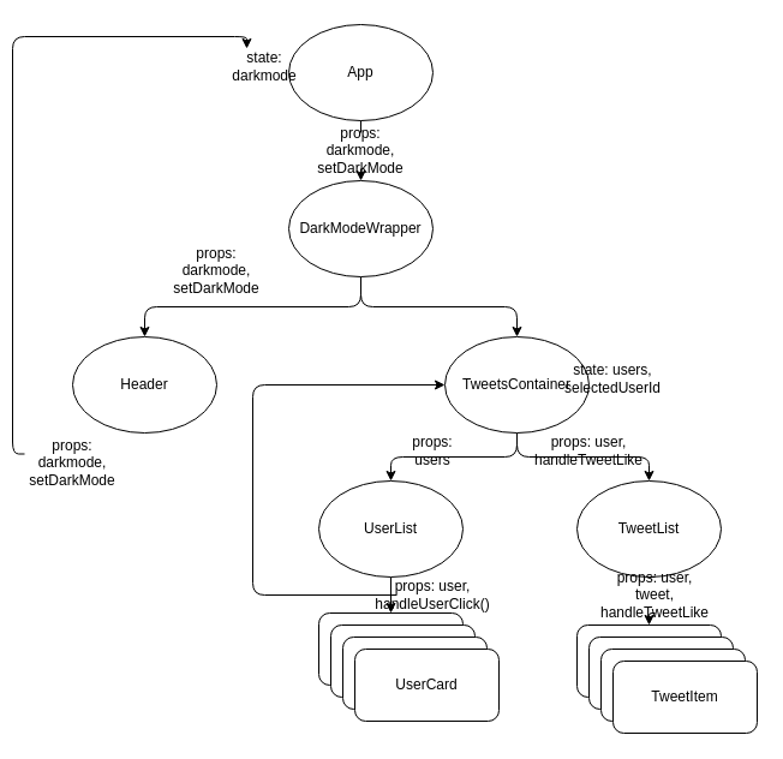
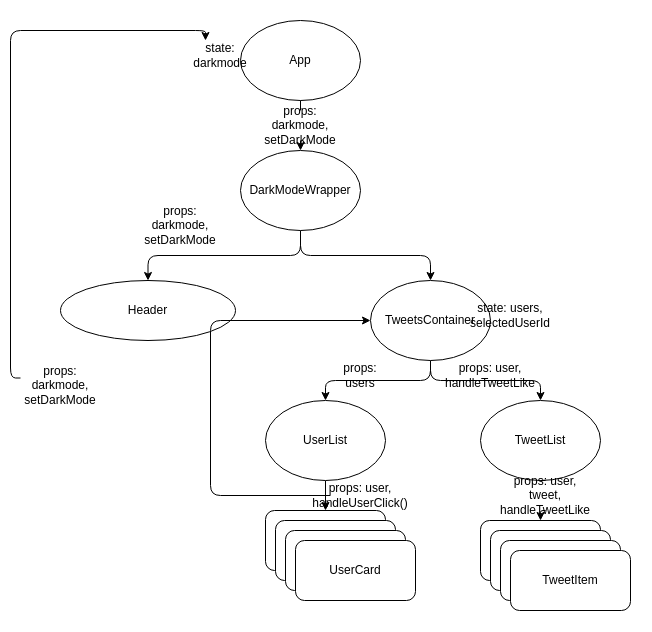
- <mxCell id="7" value="Header" style="ellipse;whiteSpace=wrap;html=1;" parent="1" vertex="1"><mxGeometry x="60" y="280" width="120" height="80" as="geometry" /></mxCell>
+ <mxCell id="7" value="Header" style="ellipse;whiteSpace=wrap;html=1;" parent="1" vertex="1"><mxGeometry x="60" y="280" width="175" height="60" as="geometry" /></mxCell>
